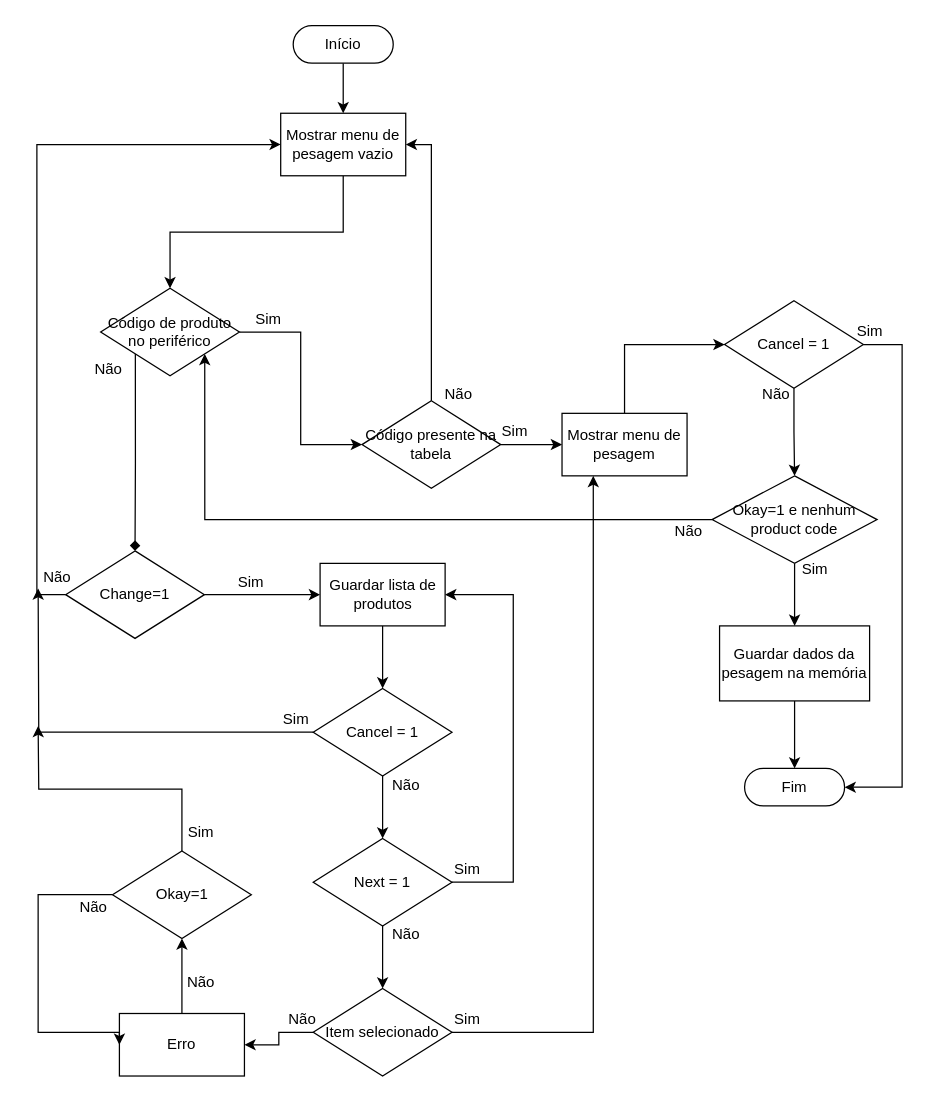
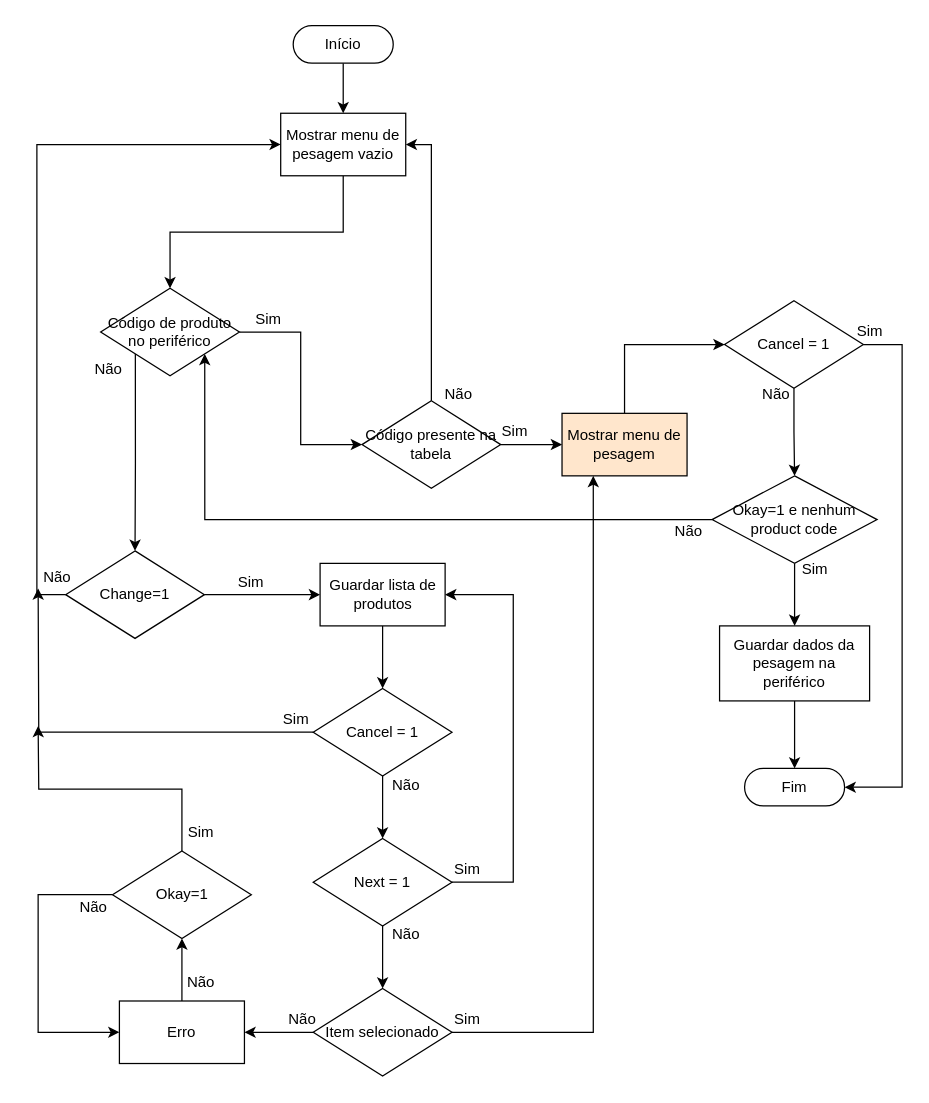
- <mxCell id="16" value="Mostrar menu de pesagem" style="html=1;dashed=0;whiteSpace=wrap;" parent="1" vertex="1"><mxGeometry x="449" y="330" width="100" height="50" as="geometry" /></mxCell>
+ <mxCell id="16" value="Mostrar menu de pesagem" style="html=1;dashed=0;whiteSpace=wrap;fillColor=#ffe6cc;" parent="1" vertex="1"><mxGeometry x="449" y="330" width="100" height="50" as="geometry" /></mxCell>
- <mxCell id="6" style="edgeStyle=orthogonalEdgeStyle;rounded=0;orthogonalLoop=1;jettySize=auto;html=1;exitX=0;exitY=1;exitDx=0;exitDy=0;entryX=0.5;entryY=0;entryDx=0;entryDy=0;endArrow=diamond;" parent="1" source="8" target="11" edge="1"><mxGeometry relative="1" as="geometry" /></mxCell>
+ <mxCell id="6" style="edgeStyle=orthogonalEdgeStyle;rounded=0;orthogonalLoop=1;jettySize=auto;html=1;exitX=0;exitY=1;exitDx=0;exitDy=0;entryX=0.5;entryY=0;entryDx=0;entryDy=0;" parent="1" source="8" target="11" edge="1"><mxGeometry relative="1" as="geometry" /></mxCell>
- <mxCell id="54" value="Guardar dados da pesagem na memória" style="rounded=0;whiteSpace=wrap;html=1;" vertex="1" parent="1"><mxGeometry x="575" y="500" width="120" height="60" as="geometry" /></mxCell>
+ <mxCell id="54" value="Guardar dados da pesagem na periférico" style="rounded=0;whiteSpace=wrap;html=1;" vertex="1" parent="1"><mxGeometry x="575" y="500" width="120" height="60" as="geometry" /></mxCell>
- <mxCell id="33" value="Erro" style="html=1;dashed=0;whiteSpace=wrap;" parent="1" vertex="1"><mxGeometry x="95" y="810" width="100" height="50" as="geometry" /></mxCell>
+ <mxCell id="33" value="Erro" style="html=1;dashed=0;whiteSpace=wrap;" parent="1" vertex="1"><mxGeometry x="95" y="800" width="100" height="50" as="geometry" /></mxCell>
